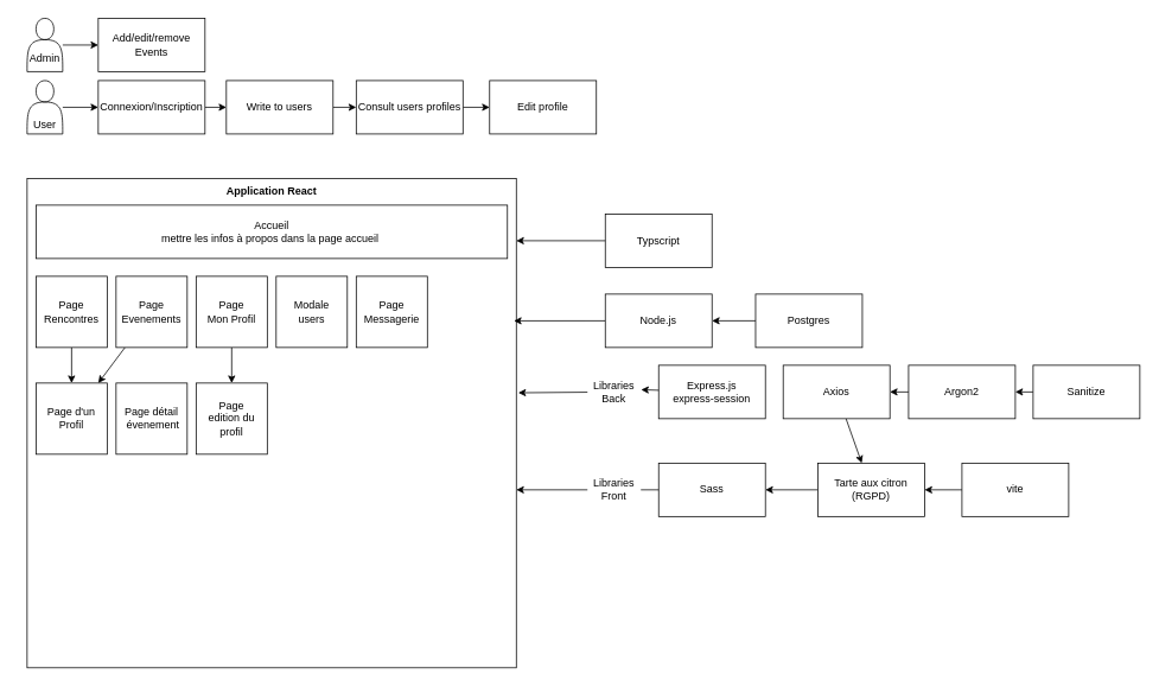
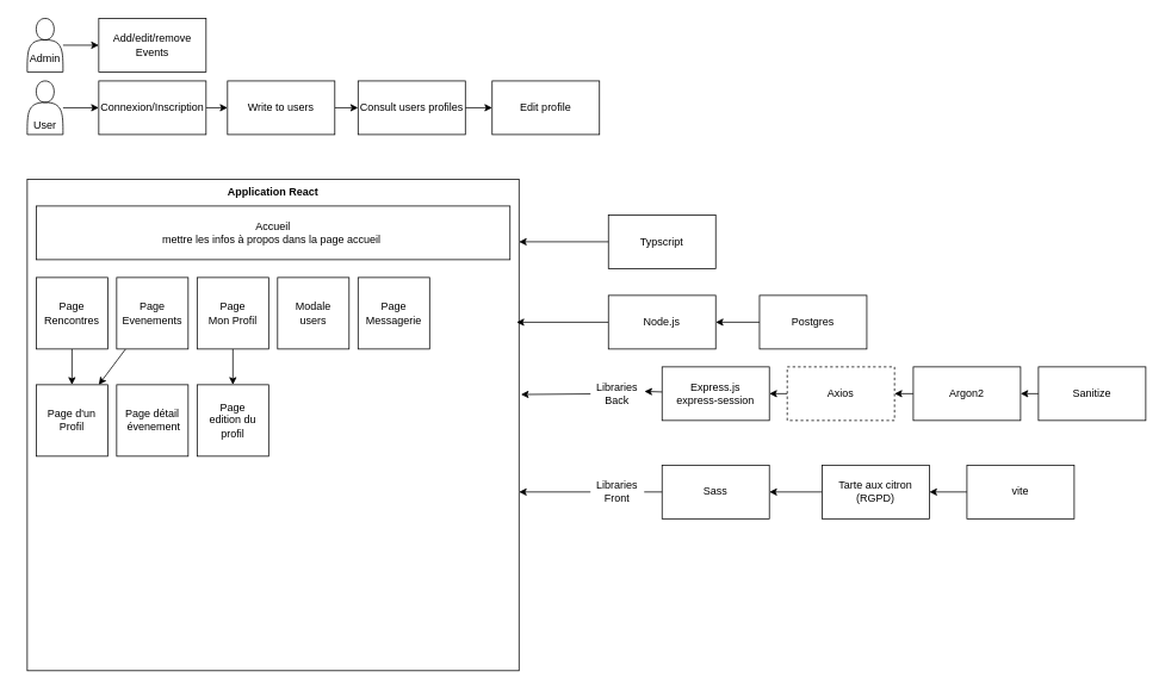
- <mxCell id="27" value="Axios" style="rounded=0;whiteSpace=wrap;html=1;" parent="1" vertex="1"><mxGeometry x="880" y="410" width="120" height="60" as="geometry" /></mxCell>
+ <mxCell id="27" value="Axios" style="rounded=0;whiteSpace=wrap;html=1;dashed=1;" parent="1" vertex="1"><mxGeometry x="880" y="410" width="120" height="60" as="geometry" /></mxCell>
- <mxCell id="26" value="" style="edgeStyle=none;html=1;" parent="1" source="27" target="16" edge="1"><mxGeometry relative="1" as="geometry" /></mxCell>
+ <mxCell id="26" value="" style="edgeStyle=none;html=1;" parent="1" source="27" target="18" edge="1"><mxGeometry relative="1" as="geometry" /></mxCell>
